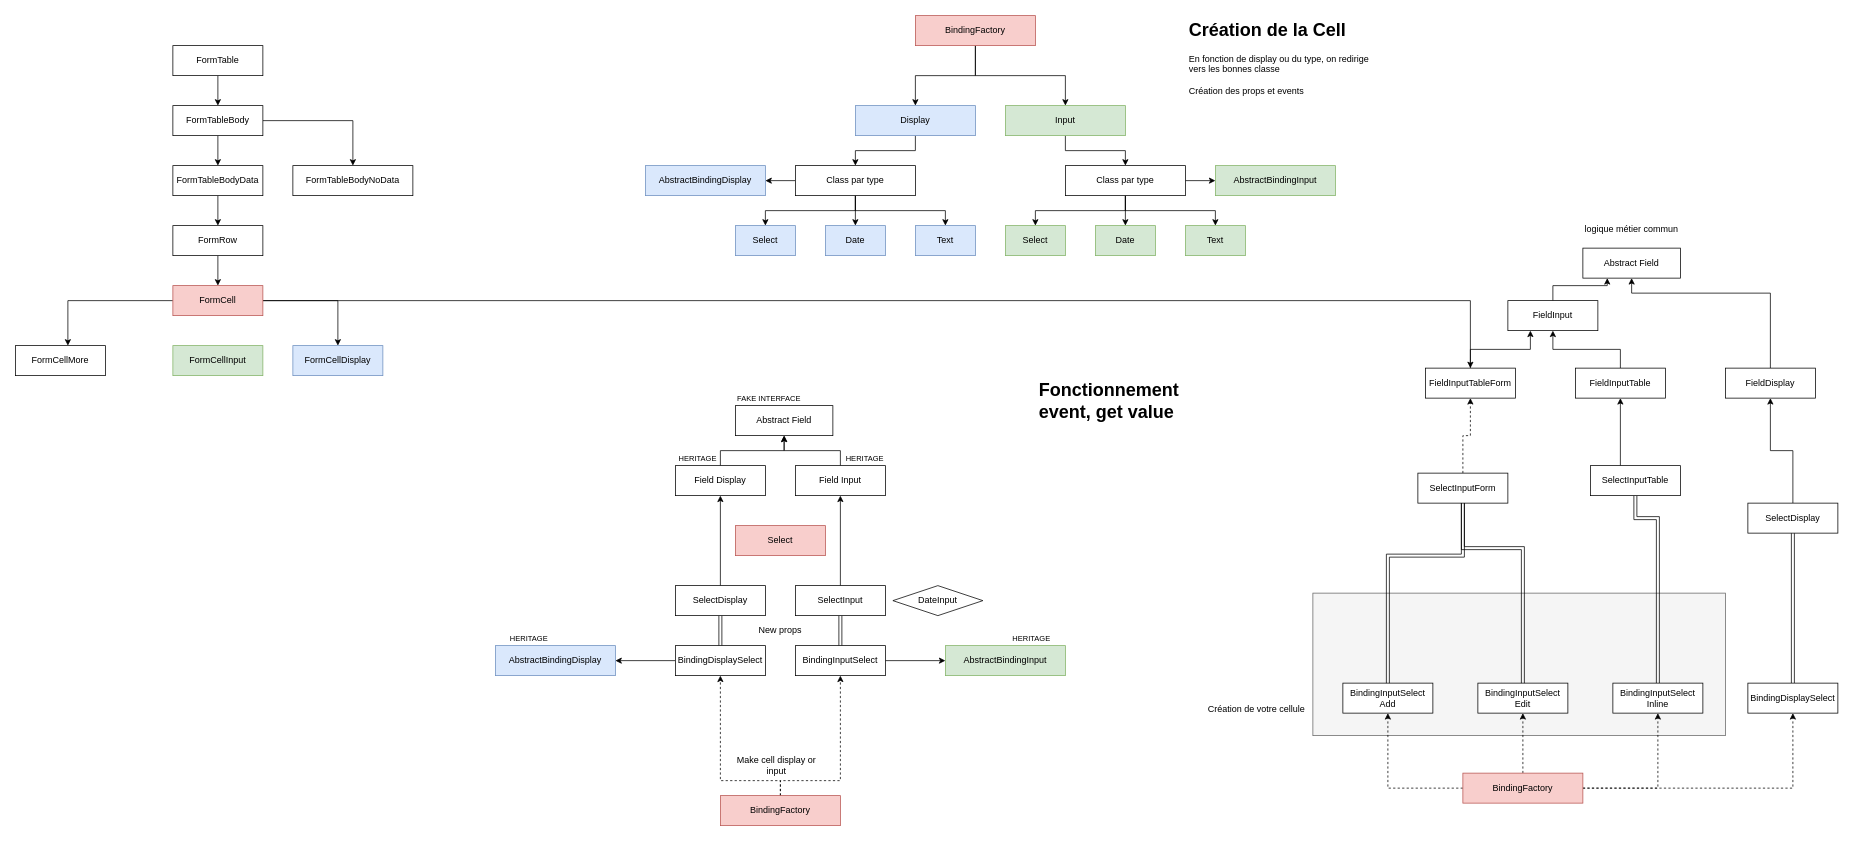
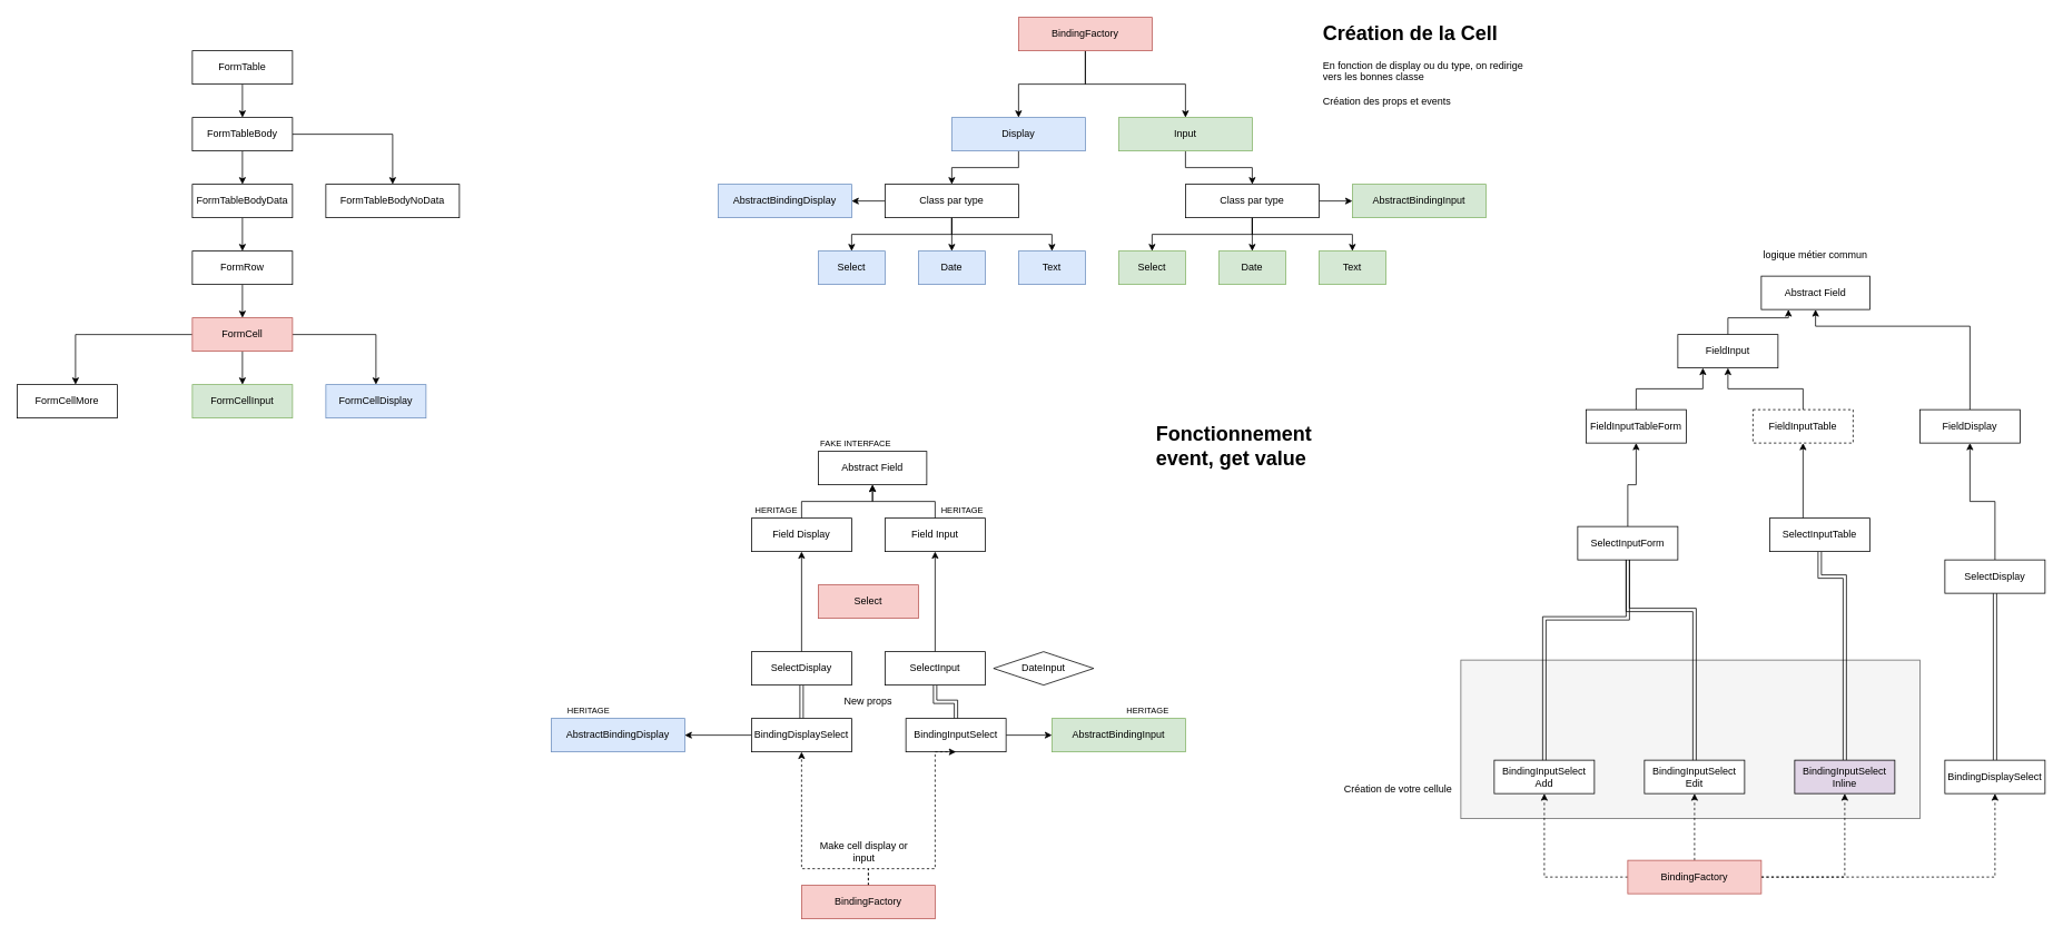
- <mxCell id="13" value="" style="edgeStyle=orthogonalEdgeStyle;rounded=0;orthogonalLoop=1;jettySize=auto;html=1;" parent="1" source="16" target="100" edge="1"><mxGeometry relative="1" as="geometry" /></mxCell>
+ <mxCell id="13" value="" style="edgeStyle=orthogonalEdgeStyle;rounded=0;orthogonalLoop=1;jettySize=auto;html=1;" parent="1" source="16" target="17" edge="1"><mxGeometry relative="1" as="geometry" /></mxCell>
- <mxCell id="98" value="FieldInputTable" style="rounded=0;whiteSpace=wrap;html=1;" vertex="1" parent="1"><mxGeometry x="2100" y="490" width="120" height="40" as="geometry" /></mxCell>
+ <mxCell id="98" value="FieldInputTable" style="rounded=0;whiteSpace=wrap;html=1;dashed=1;" vertex="1" parent="1"><mxGeometry x="2100" y="490" width="120" height="40" as="geometry" /></mxCell>
- <mxCell id="101" style="edgeStyle=orthogonalEdgeStyle;rounded=0;orthogonalLoop=1;jettySize=auto;html=1;entryX=0.5;entryY=1;entryDx=0;entryDy=0;dashed=1;" edge="1" parent="1" source="102" target="100"><mxGeometry relative="1" as="geometry" /></mxCell>
+ <mxCell id="101" style="edgeStyle=orthogonalEdgeStyle;rounded=0;orthogonalLoop=1;jettySize=auto;html=1;entryX=0.5;entryY=1;entryDx=0;entryDy=0;" edge="1" parent="1" source="102" target="100"><mxGeometry relative="1" as="geometry" /></mxCell>
- <mxCell id="59" value="BindingInputSelect" style="rounded=0;whiteSpace=wrap;html=1;" parent="1" vertex="1"><mxGeometry x="1060" y="860" width="120" height="40" as="geometry" /></mxCell>
+ <mxCell id="59" value="BindingInputSelect" style="rounded=0;whiteSpace=wrap;html=1;" parent="1" vertex="1"><mxGeometry x="1085" y="860" width="120" height="40" as="geometry" /></mxCell>
- <mxCell id="78" value="BindingInputSelect Inline" style="rounded=0;whiteSpace=wrap;html=1;" parent="1" vertex="1"><mxGeometry x="2150" y="910" width="120" height="40" as="geometry" /></mxCell>
+ <mxCell id="78" value="BindingInputSelect Inline" style="rounded=0;whiteSpace=wrap;html=1;fillColor=#e1d5e7;" parent="1" vertex="1"><mxGeometry x="2150" y="910" width="120" height="40" as="geometry" /></mxCell>
